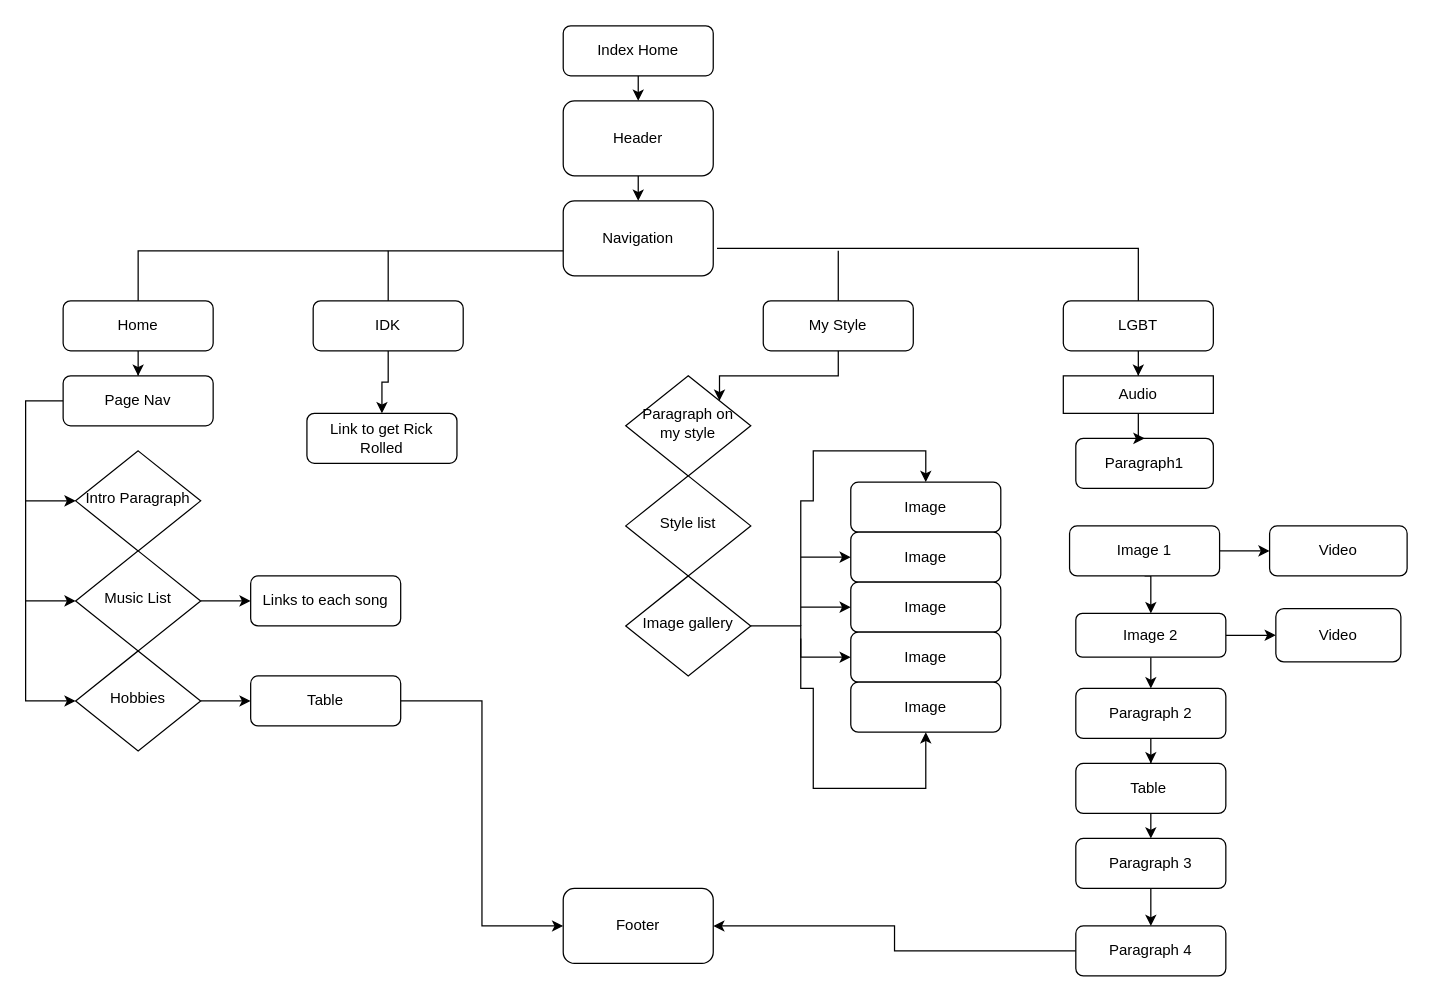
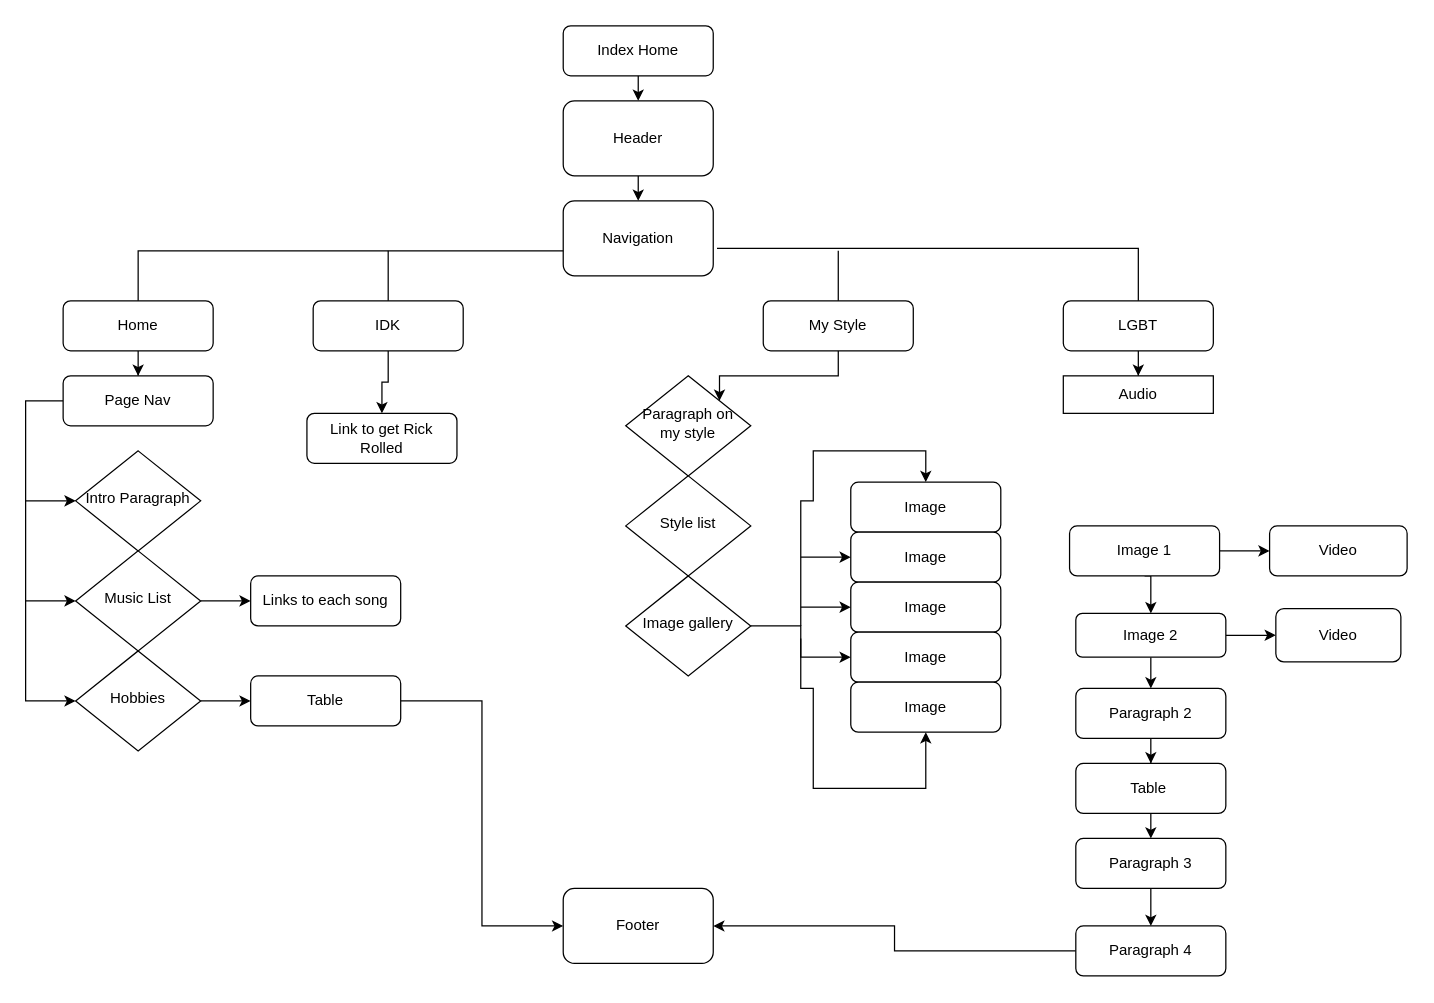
- <mxCell id="24" value="" style="edgeStyle=orthogonalEdgeStyle;rounded=0;orthogonalLoop=1;jettySize=auto;html=1;" parent="1" source="25" target="21" edge="1"><mxGeometry relative="1" as="geometry" /></mxCell>
- <mxCell id="21" value="Paragraph1" style="whiteSpace=wrap;html=1;rounded=1;shadow=0;strokeWidth=1;glass=0;" parent="1" vertex="1"><mxGeometry x="860" y="350" width="110" height="40" as="geometry" /></mxCell>
